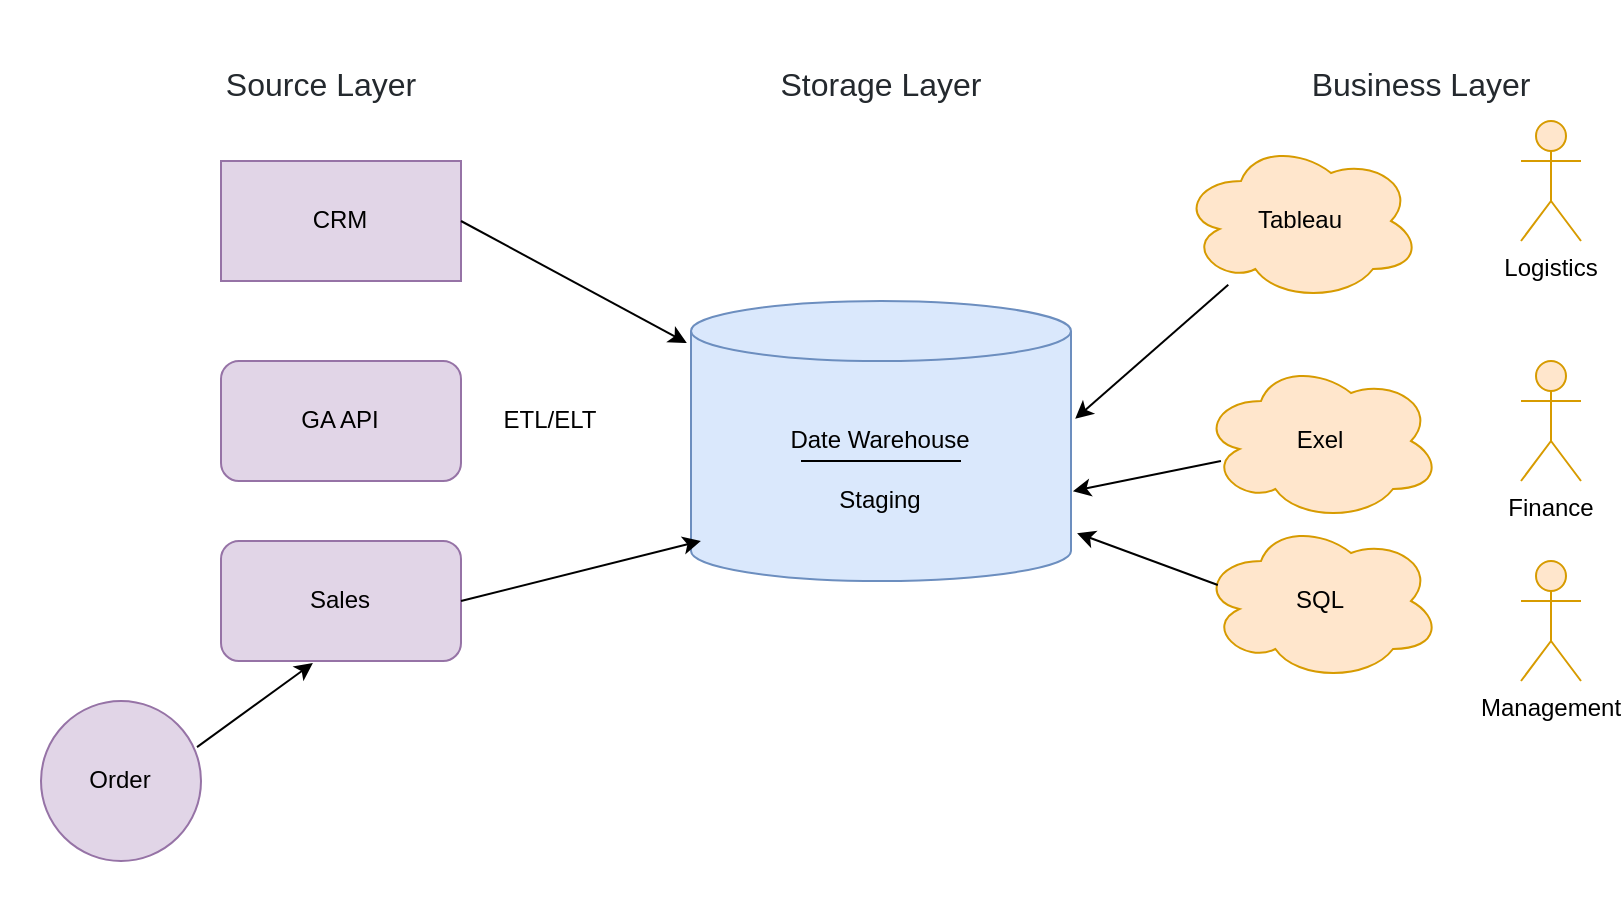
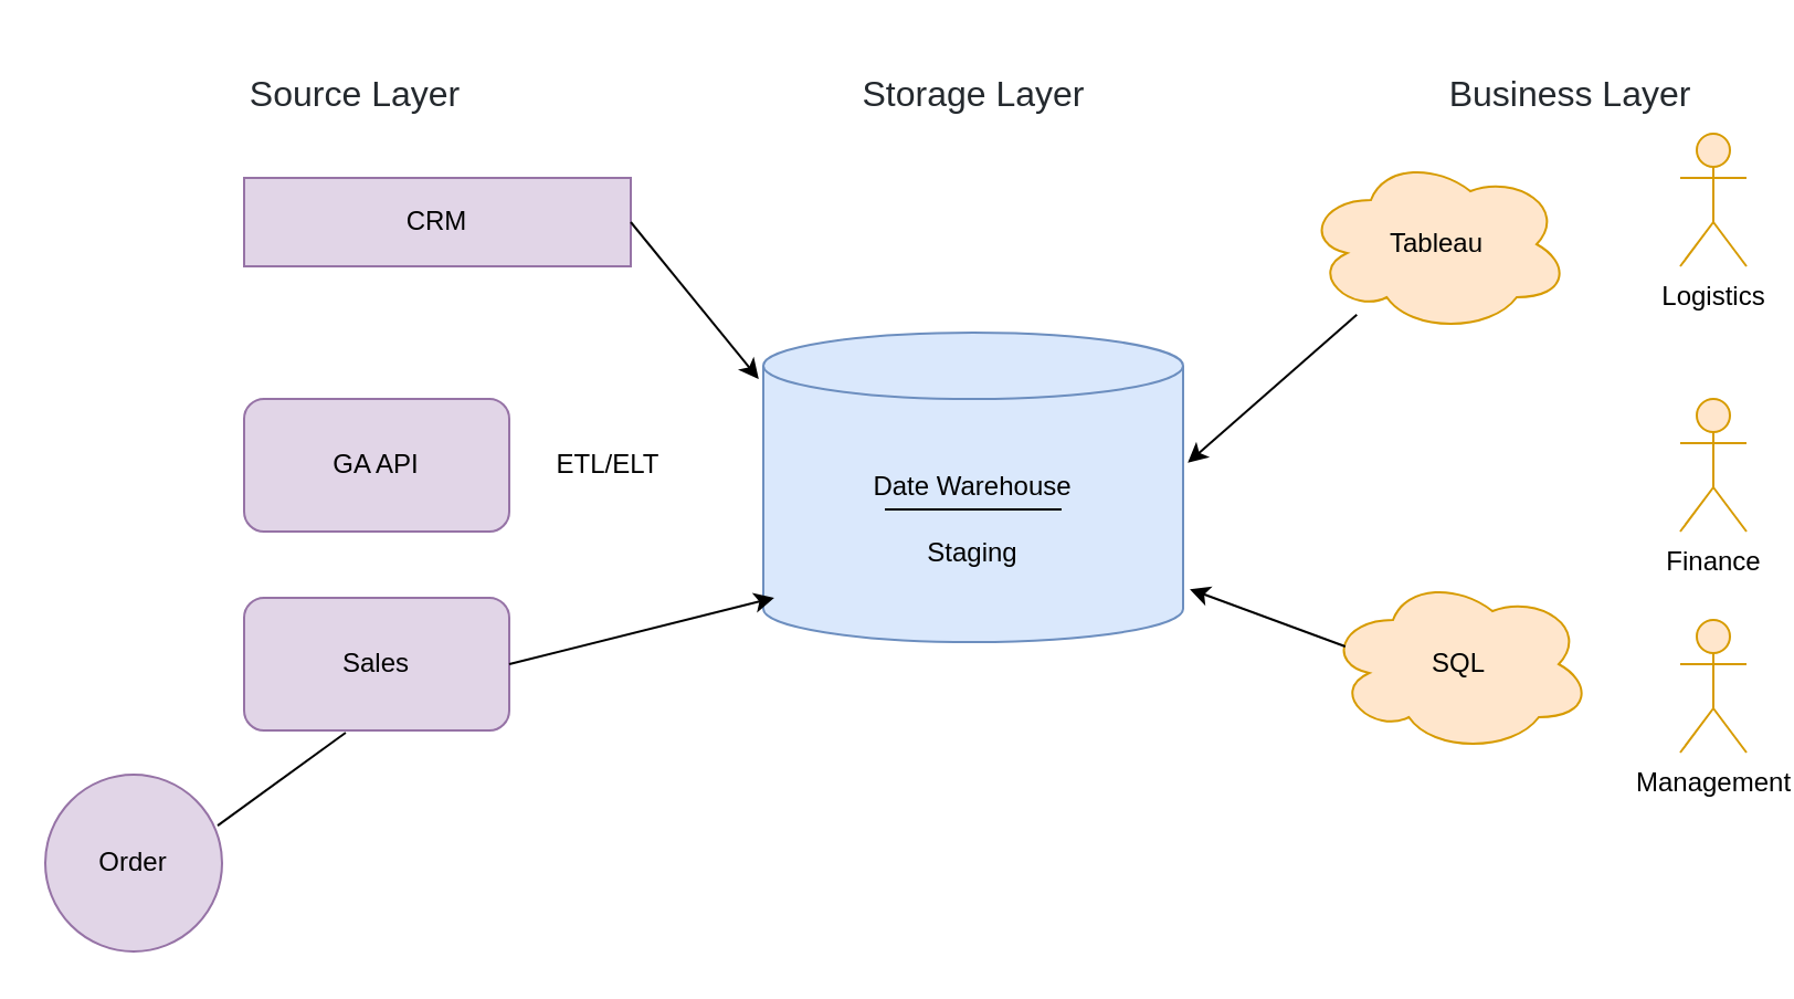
- <mxCell id="6" value="CRM" style="rounded=0;whiteSpace=wrap;html=1;fillColor=#e1d5e7;strokeColor=#9673a6;" parent="1" vertex="1"><mxGeometry x="110" y="80" width="120" height="60" as="geometry" /></mxCell>
+ <mxCell id="6" value="CRM" style="rounded=0;whiteSpace=wrap;html=1;fillColor=#e1d5e7;strokeColor=#9673a6;" parent="1" vertex="1"><mxGeometry x="110" y="80" width="175" height="40" as="geometry" /></mxCell>
- <mxCell id="11" value="Exel" style="ellipse;shape=cloud;whiteSpace=wrap;html=1;fillColor=#ffe6cc;strokeColor=#d79b00;" parent="1" vertex="1"><mxGeometry x="600" y="180" width="120" height="80" as="geometry" /></mxCell>
- <mxCell id="18" value="" style="endArrow=classic;html=1;entryX=1.005;entryY=0.679;entryDx=0;entryDy=0;entryPerimeter=0;exitX=0.083;exitY=0.625;exitDx=0;exitDy=0;exitPerimeter=0;" parent="1" source="11" target="2" edge="1"><mxGeometry width="50" height="50" relative="1" as="geometry"><mxPoint x="570" y="270" as="sourcePoint" /><mxPoint x="620" y="220" as="targetPoint" /></mxGeometry></mxCell>
- <mxCell id="21" value="" style="endArrow=classic;html=1;entryX=0.383;entryY=1.017;entryDx=0;entryDy=0;entryPerimeter=0;exitX=0.975;exitY=0.288;exitDx=0;exitDy=0;exitPerimeter=0;" parent="1" source="20" target="7" edge="1"><mxGeometry width="50" height="50" relative="1" as="geometry"><mxPoint x="150" y="390" as="sourcePoint" /><mxPoint x="170" y="390" as="targetPoint" /></mxGeometry></mxCell>
+ <mxCell id="21" value="" style="endArrow=none;html=1;entryX=0.383;entryY=1.017;entryDx=0;entryDy=0;entryPerimeter=0;exitX=0.975;exitY=0.288;exitDx=0;exitDy=0;exitPerimeter=0;" parent="1" source="20" target="7" edge="1"><mxGeometry width="50" height="50" relative="1" as="geometry"><mxPoint x="150" y="390" as="sourcePoint" /><mxPoint x="170" y="390" as="targetPoint" /></mxGeometry></mxCell>
